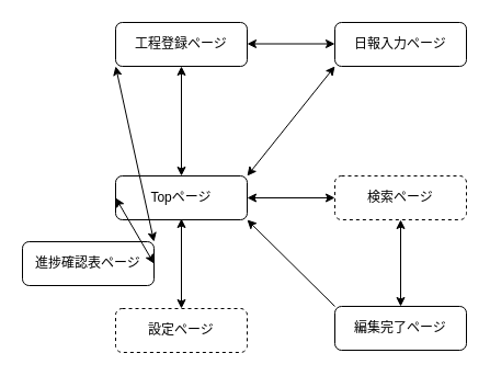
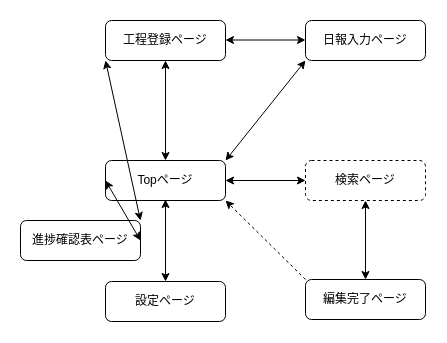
- <mxCell id="16" value="" style="endArrow=classic;html=1;exitX=0;exitY=0;exitDx=0;exitDy=0;entryX=1;entryY=1;entryDx=0;entryDy=0;" edge="1" parent="1" source="8" target="2"><mxGeometry width="50" height="50" relative="1" as="geometry"><mxPoint x="245" y="219" as="sourcePoint" /><mxPoint x="295" y="169" as="targetPoint" /></mxGeometry></mxCell>
+ <mxCell id="16" value="" style="endArrow=classic;html=1;exitX=0;exitY=0;exitDx=0;exitDy=0;entryX=1;entryY=1;entryDx=0;entryDy=0;dashed=1;" edge="1" parent="1" source="8" target="2"><mxGeometry width="50" height="50" relative="1" as="geometry"><mxPoint x="245" y="219" as="sourcePoint" /><mxPoint x="295" y="169" as="targetPoint" /></mxGeometry></mxCell>
- <mxCell id="7" value="設定ページ" style="rounded=1;whiteSpace=wrap;html=1;dashed=1;" vertex="1" parent="1"><mxGeometry x="105" y="281" width="120" height="40" as="geometry" /></mxCell>
+ <mxCell id="7" value="設定ページ" style="rounded=1;whiteSpace=wrap;html=1;" vertex="1" parent="1"><mxGeometry x="105" y="281" width="120" height="40" as="geometry" /></mxCell>
